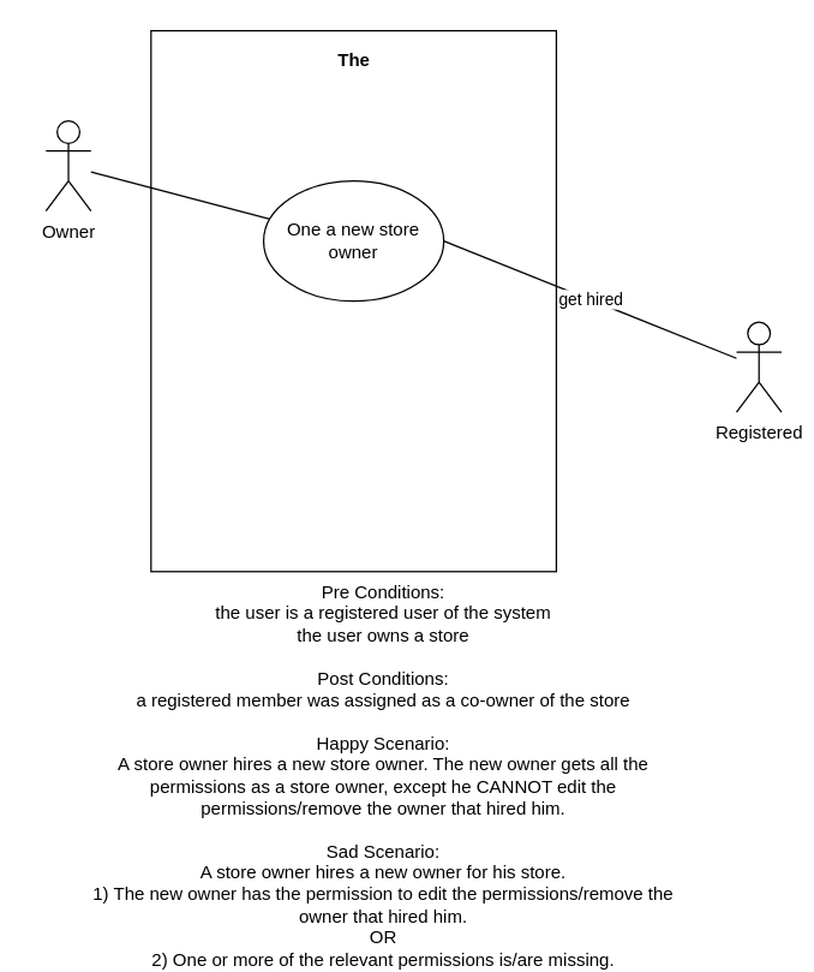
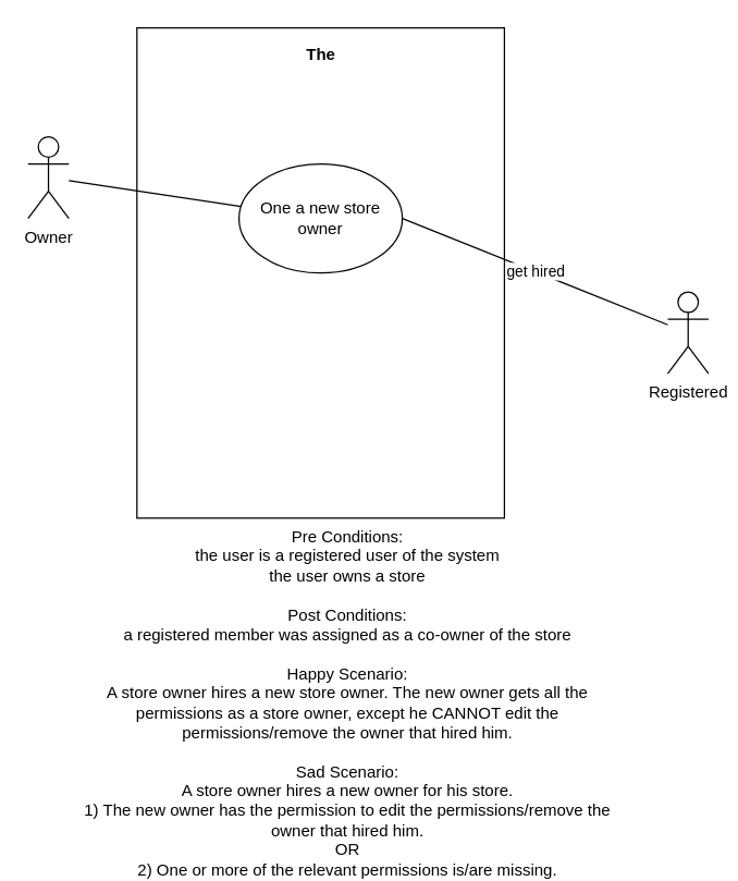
- <mxCell id="3" value="Owner" style="shape=umlActor;verticalLabelPosition=bottom;verticalAlign=top;html=1;outlineConnect=0;" parent="1" vertex="1"><mxGeometry x="30" y="80" width="30" height="60" as="geometry" /></mxCell>
+ <mxCell id="3" value="Owner" style="shape=umlActor;verticalLabelPosition=bottom;verticalAlign=top;html=1;outlineConnect=0;" parent="1" vertex="1"><mxGeometry x="20" y="100" width="30" height="60" as="geometry" /></mxCell>
